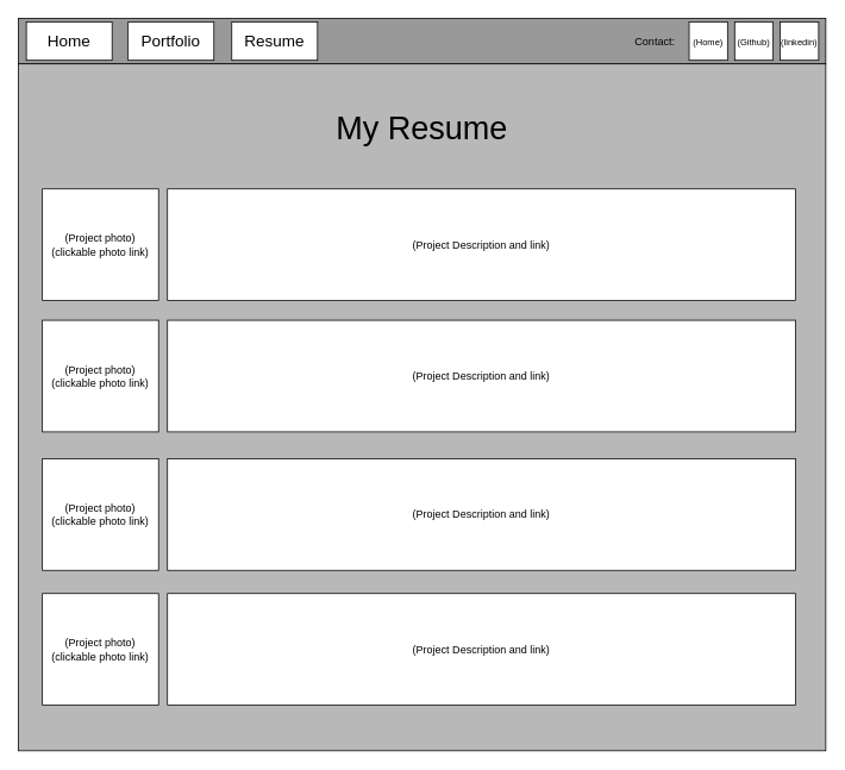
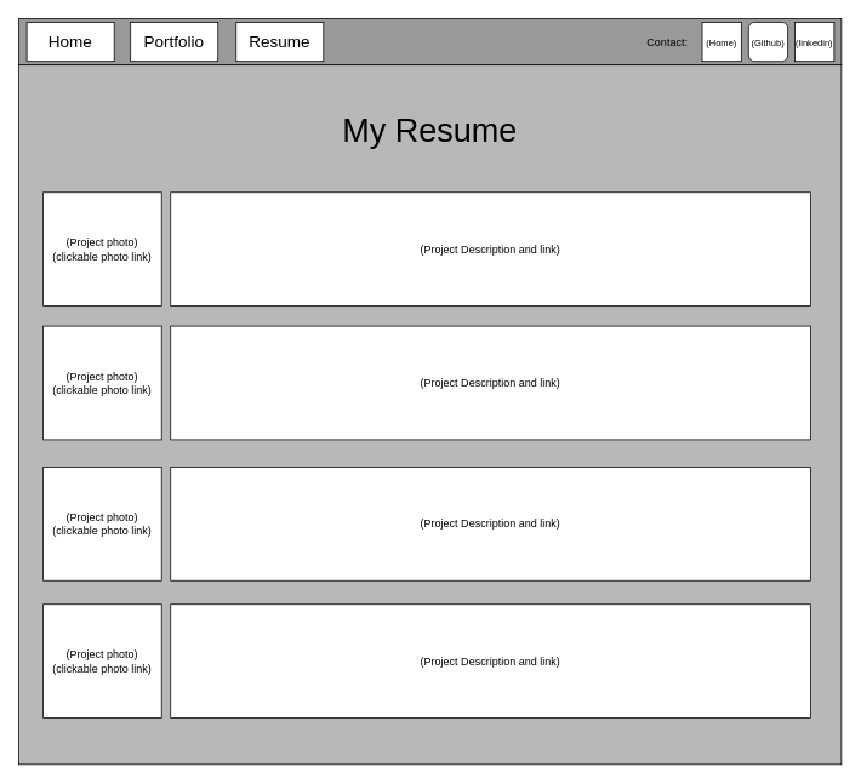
- <mxCell id="4" value="&lt;font style=&quot;font-size: 10px;&quot;&gt;(Github)&lt;/font&gt;" style="rounded=0;whiteSpace=wrap;html=1;" parent="1" vertex="1"><mxGeometry x="822" y="24" width="43" height="43" as="geometry" /></mxCell>
+ <mxCell id="4" value="&lt;font style=&quot;font-size: 10px;&quot;&gt;(Github)&lt;/font&gt;" style="whiteSpace=wrap;html=1;rounded=1;" parent="1" vertex="1"><mxGeometry x="822" y="24" width="43" height="43" as="geometry" /></mxCell>
